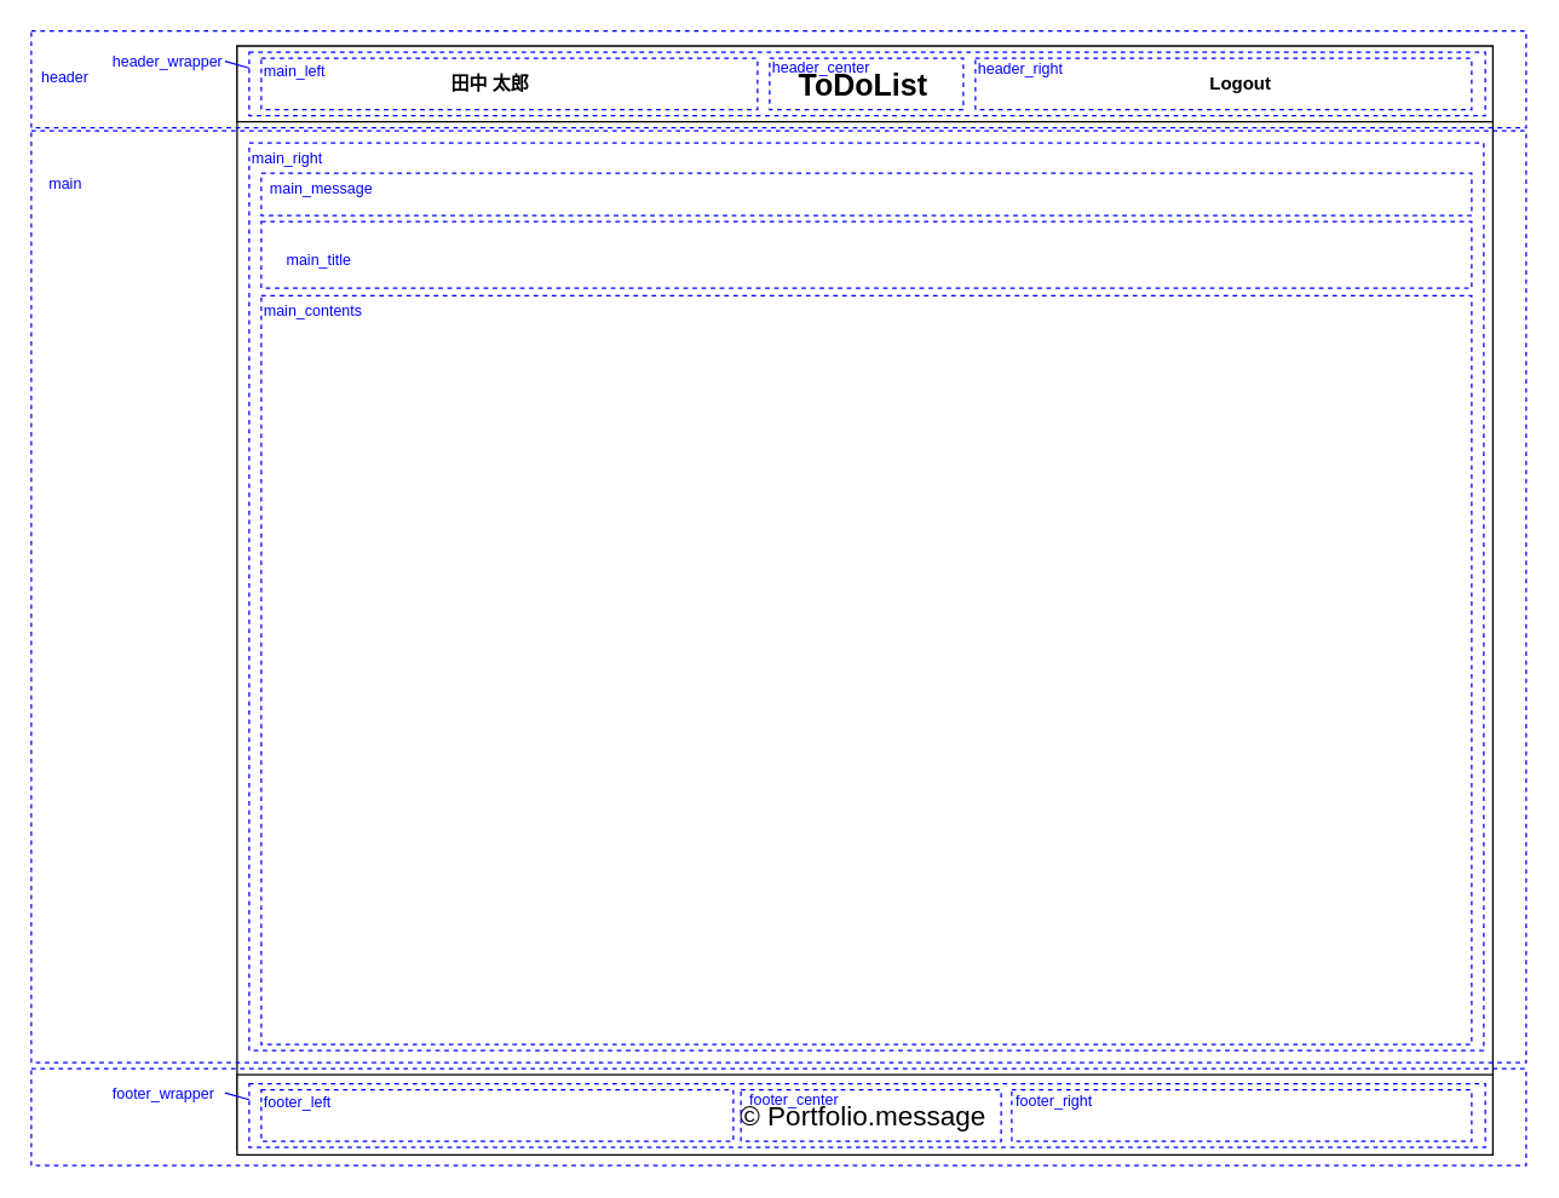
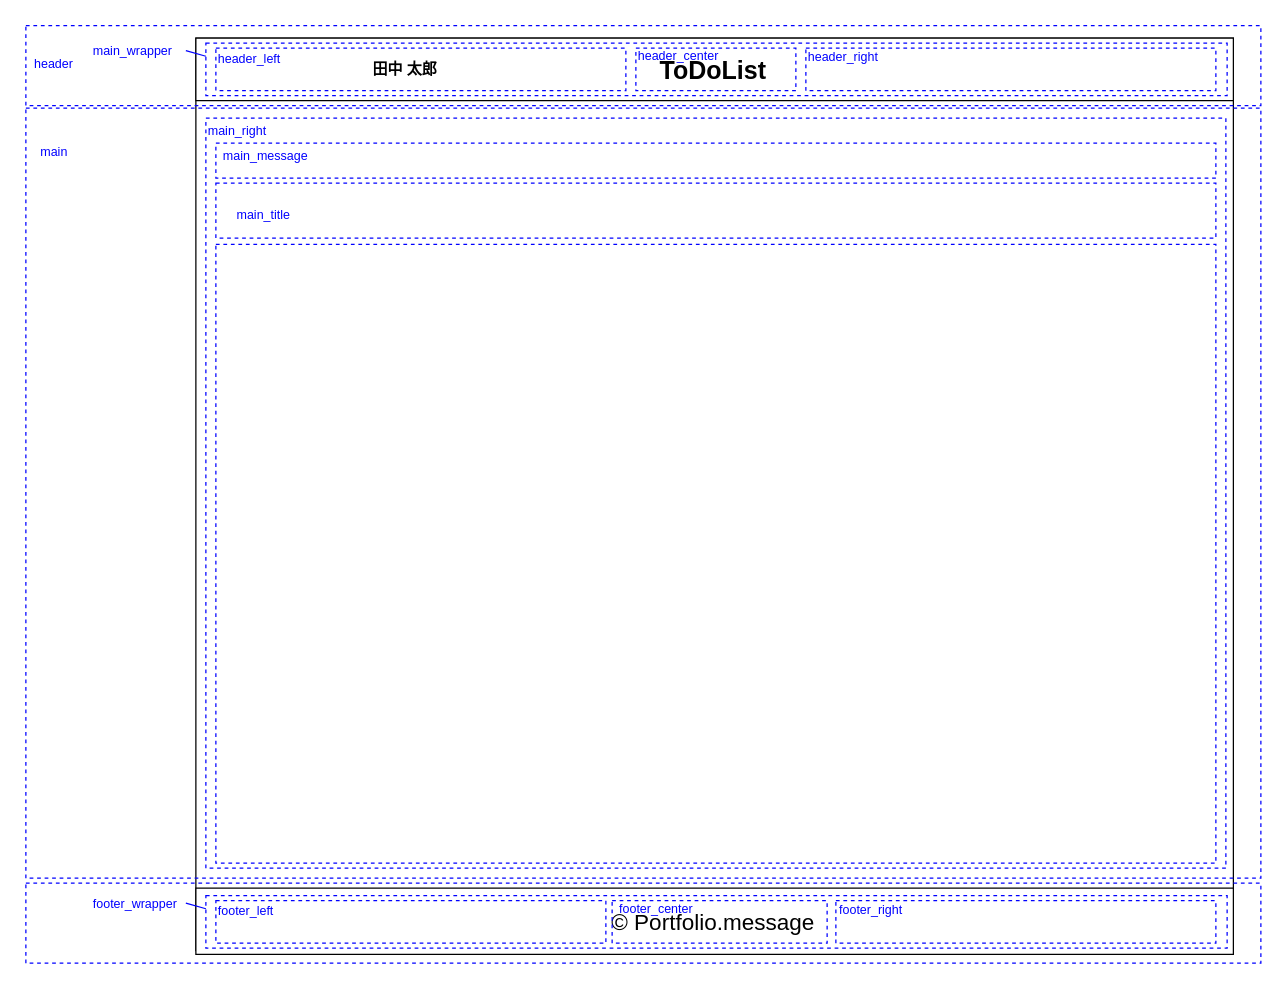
- <mxCell id="29" value="header_wrapper" style="text;html=1;strokeColor=none;fillColor=none;align=left;verticalAlign=middle;whiteSpace=wrap;rounded=0;dashed=1;fontColor=#0000FF;fontSize=10;" parent="1" vertex="1"><mxGeometry x="72" width="80" height="20" as="geometry" y="30" /></mxCell>
+ <mxCell id="29" value="main_wrapper" style="text;html=1;strokeColor=none;fillColor=none;align=left;verticalAlign=middle;whiteSpace=wrap;rounded=0;dashed=1;fontColor=#0000FF;fontSize=10;" parent="1" vertex="1"><mxGeometry x="72" width="80" height="20" as="geometry" y="30" /></mxCell>
- <mxCell id="24" value="main_left" style="text;html=1;strokeColor=none;fillColor=none;align=left;verticalAlign=middle;whiteSpace=wrap;rounded=0;dashed=1;fontColor=#0000FF;fontSize=10;" parent="1" vertex="1"><mxGeometry x="172" y="36" width="64" height="20" as="geometry" /></mxCell>
+ <mxCell id="24" value="header_left" style="text;html=1;strokeColor=none;fillColor=none;align=left;verticalAlign=middle;whiteSpace=wrap;rounded=0;dashed=1;fontColor=#0000FF;fontSize=10;" parent="1" vertex="1"><mxGeometry x="172" y="36" width="64" height="20" as="geometry" /></mxCell>
- <mxCell id="43" value="&lt;span style=&quot;font-size: 12px&quot;&gt;&lt;b style=&quot;font-size: 12px&quot;&gt;Logout&lt;br style=&quot;font-size: 12px&quot;&gt;&lt;/b&gt;&lt;/span&gt;" style="text;html=1;strokeColor=none;fillColor=none;align=center;verticalAlign=middle;whiteSpace=wrap;rounded=0;strokeWidth=4;fontSize=12;" vertex="1" parent="1"><mxGeometry x="776" y="40" width="87" height="30" as="geometry" /></mxCell>
- <mxCell id="20" value="main_contents" style="text;html=1;strokeColor=none;fillColor=none;align=left;verticalAlign=middle;whiteSpace=wrap;rounded=0;dashed=1;fontColor=#0000FF;fontSize=10;" parent="1" vertex="1"><mxGeometry x="172" y="195" width="80" height="20" as="geometry" /></mxCell>
